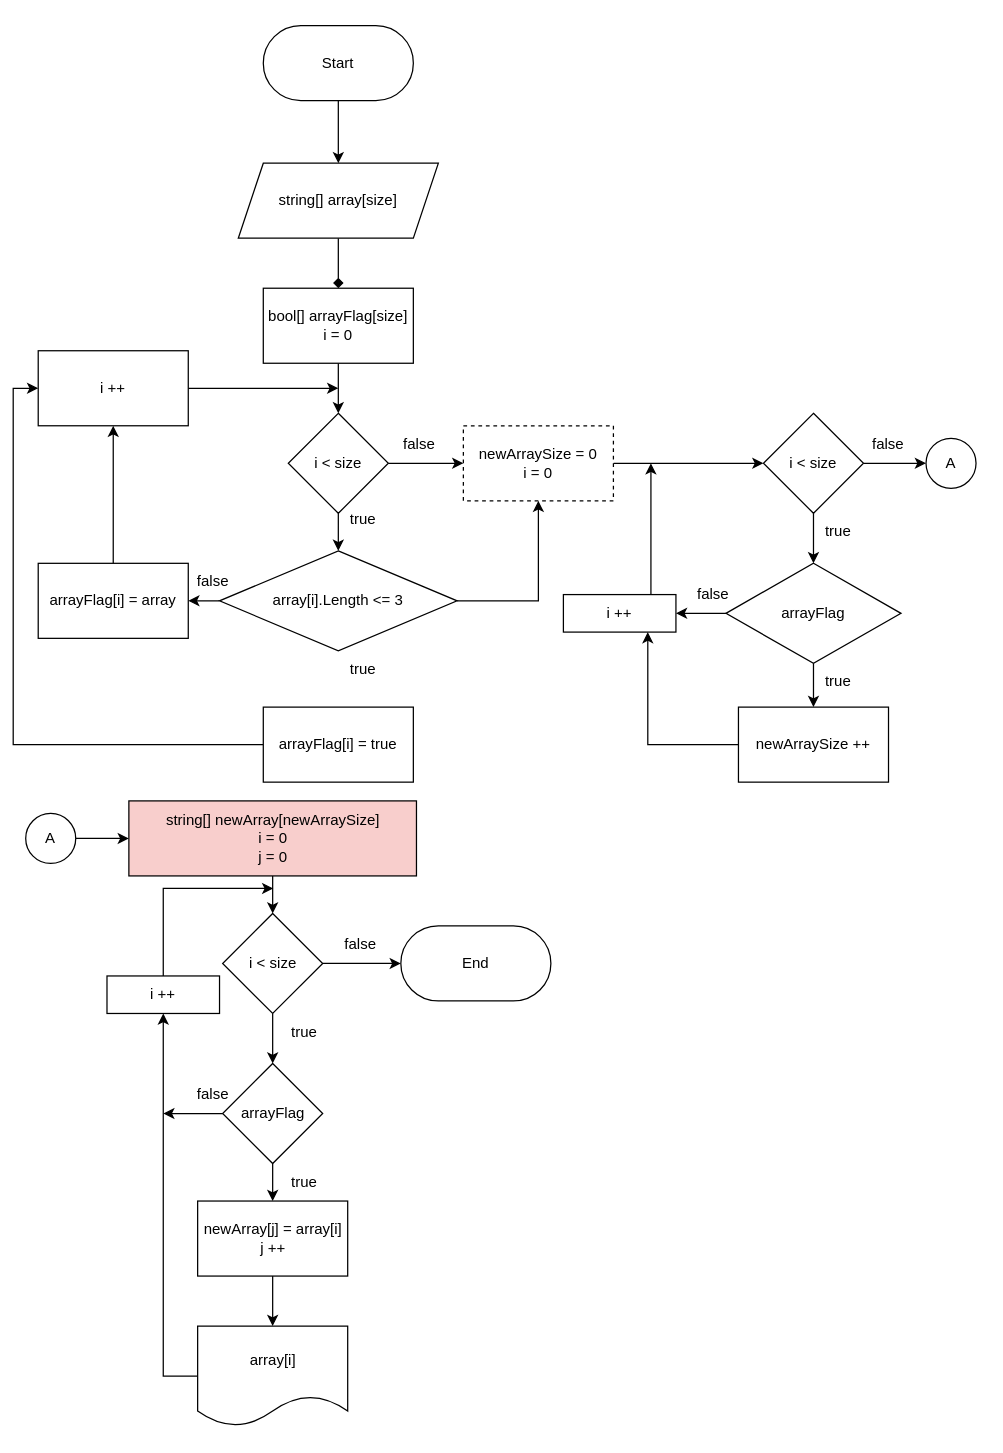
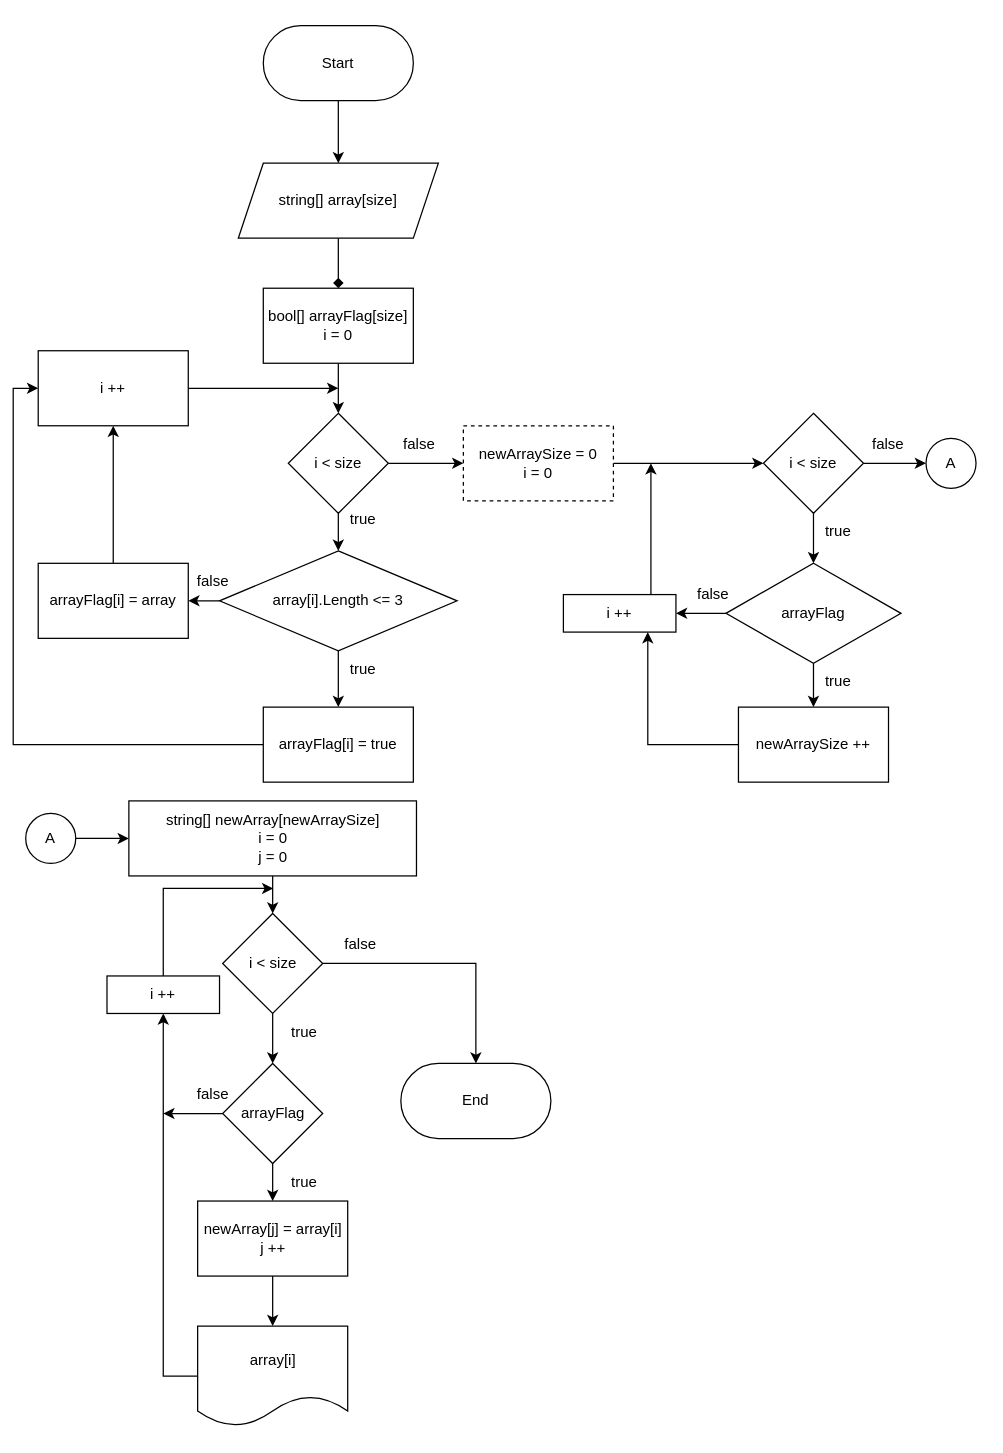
- <mxCell id="11" value="" style="edgeStyle=orthogonalEdgeStyle;rounded=0;orthogonalLoop=1;jettySize=auto;html=1;" parent="1" source="13" target="24" edge="1"><mxGeometry relative="1" as="geometry" /></mxCell>
+ <mxCell id="11" value="" style="edgeStyle=orthogonalEdgeStyle;rounded=0;orthogonalLoop=1;jettySize=auto;html=1;" parent="1" source="13" target="15" edge="1"><mxGeometry relative="1" as="geometry" /></mxCell>
- <mxCell id="38" value="string[] newArray[newArraySize]&lt;br&gt;i = 0&lt;br&gt;j = 0" style="whiteSpace=wrap;html=1;fillColor=#f8cecc;" parent="1" vertex="1"><mxGeometry x="102.5" y="640" width="230" height="60" as="geometry" /></mxCell>
+ <mxCell id="38" value="string[] newArray[newArraySize]&lt;br&gt;i = 0&lt;br&gt;j = 0" style="whiteSpace=wrap;html=1;" parent="1" vertex="1"><mxGeometry x="102.5" y="640" width="230" height="60" as="geometry" /></mxCell>
- <mxCell id="53" value="End" style="rounded=1;whiteSpace=wrap;html=1;arcSize=50;" parent="1" vertex="1"><mxGeometry x="320" y="740" width="120" height="60" as="geometry" /></mxCell>
+ <mxCell id="53" value="End" style="rounded=1;whiteSpace=wrap;html=1;arcSize=50;" parent="1" vertex="1"><mxGeometry x="320" y="850" width="120" height="60" as="geometry" /></mxCell>
